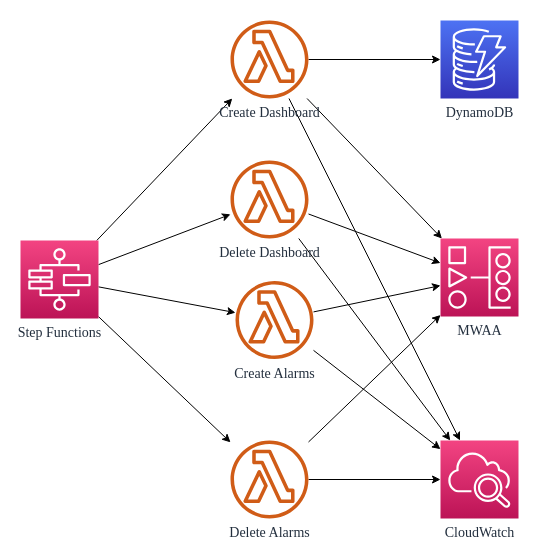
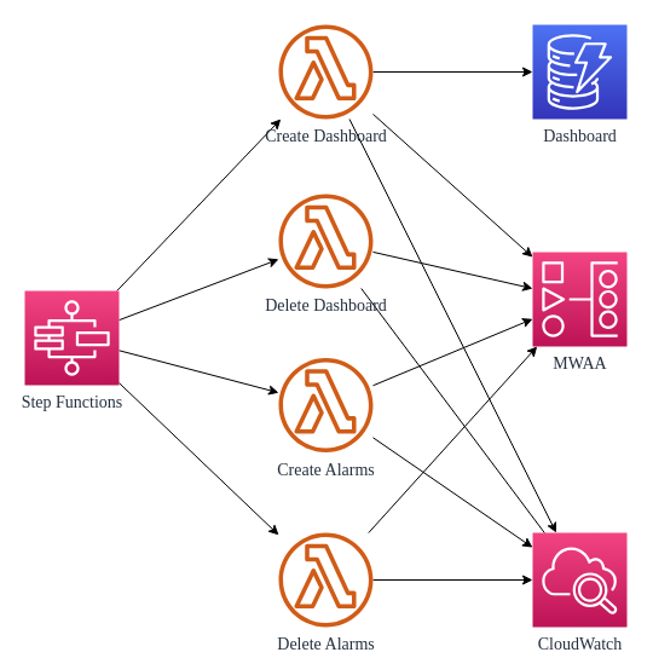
- <mxCell id="11" value="DynamoDB" style="points=[[0,0,0],[0.25,0,0],[0.5,0,0],[0.75,0,0],[1,0,0],[0,1,0],[0.25,1,0],[0.5,1,0],[0.75,1,0],[1,1,0],[0,0.25,0],[0,0.5,0],[0,0.75,0],[1,0.25,0],[1,0.5,0],[1,0.75,0]];outlineConnect=0;fontColor=#232F3E;gradientColor=#4D72F3;gradientDirection=north;fillColor=#3334B9;strokeColor=#ffffff;dashed=0;verticalLabelPosition=bottom;verticalAlign=top;align=center;html=1;fontSize=14;fontStyle=0;aspect=fixed;shape=mxgraph.aws4.resourceIcon;resIcon=mxgraph.aws4.dynamodb;fontFamily=Amazon Ember;" parent="1" vertex="1"><mxGeometry x="440" y="20" width="78" height="78" as="geometry" /></mxCell>
+ <mxCell id="11" value="Dashboard" style="points=[[0,0,0],[0.25,0,0],[0.5,0,0],[0.75,0,0],[1,0,0],[0,1,0],[0.25,1,0],[0.5,1,0],[0.75,1,0],[1,1,0],[0,0.25,0],[0,0.5,0],[0,0.75,0],[1,0.25,0],[1,0.5,0],[1,0.75,0]];outlineConnect=0;fontColor=#232F3E;gradientColor=#4D72F3;gradientDirection=north;fillColor=#3334B9;strokeColor=#ffffff;dashed=0;verticalLabelPosition=bottom;verticalAlign=top;align=center;html=1;fontSize=14;fontStyle=0;aspect=fixed;shape=mxgraph.aws4.resourceIcon;resIcon=mxgraph.aws4.dynamodb;fontFamily=Amazon Ember;" parent="1" vertex="1"><mxGeometry x="440" y="20" width="78" height="78" as="geometry" /></mxCell>
- <mxCell id="22" value="MWAA" style="points=[[0,0,0],[0.25,0,0],[0.5,0,0],[0.75,0,0],[1,0,0],[0,1,0],[0.25,1,0],[0.5,1,0],[0.75,1,0],[1,1,0],[0,0.25,0],[0,0.5,0],[0,0.75,0],[1,0.25,0],[1,0.5,0],[1,0.75,0]];outlineConnect=0;fontColor=#232F3E;gradientColor=#F34482;gradientDirection=north;fillColor=#BC1356;strokeColor=#ffffff;dashed=0;verticalLabelPosition=bottom;verticalAlign=top;align=center;html=1;fontSize=14;fontStyle=0;aspect=fixed;shape=mxgraph.aws4.resourceIcon;resIcon=mxgraph.aws4.managed_workflows_for_apache_airflow;fontFamily=Amazon Ember;" vertex="1" parent="1"><mxGeometry x="440" y="238" width="78" height="78" as="geometry" /></mxCell>
+ <mxCell id="22" value="MWAA" style="points=[[0,0,0],[0.25,0,0],[0.5,0,0],[0.75,0,0],[1,0,0],[0,1,0],[0.25,1,0],[0.5,1,0],[0.75,1,0],[1,1,0],[0,0.25,0],[0,0.5,0],[0,0.75,0],[1,0.25,0],[1,0.5,0],[1,0.75,0]];outlineConnect=0;fontColor=#232F3E;gradientColor=#F34482;gradientDirection=north;fillColor=#BC1356;strokeColor=#ffffff;dashed=0;verticalLabelPosition=bottom;verticalAlign=top;align=center;html=1;fontSize=14;fontStyle=0;aspect=fixed;shape=mxgraph.aws4.resourceIcon;resIcon=mxgraph.aws4.managed_workflows_for_apache_airflow;fontFamily=Amazon Ember;" vertex="1" parent="1"><mxGeometry x="440" y="208" width="78" height="78" as="geometry" /></mxCell>
- <mxCell id="18" value="Create Alarms" style="outlineConnect=0;fontColor=#232F3E;gradientColor=none;fillColor=#D05C17;strokeColor=none;dashed=0;verticalLabelPosition=bottom;verticalAlign=top;align=center;html=1;fontSize=14;fontStyle=0;aspect=fixed;pointerEvents=1;shape=mxgraph.aws4.lambda_function;fontFamily=Amazon Ember;" parent="1" vertex="1"><mxGeometry x="235" y="280.5" width="78" height="78" as="geometry" /></mxCell>
+ <mxCell id="18" value="Create Alarms" style="outlineConnect=0;fontColor=#232F3E;gradientColor=none;fillColor=#D05C17;strokeColor=none;dashed=0;verticalLabelPosition=bottom;verticalAlign=top;align=center;html=1;fontSize=14;fontStyle=0;aspect=fixed;pointerEvents=1;shape=mxgraph.aws4.lambda_function;fontFamily=Amazon Ember;" parent="1" vertex="1"><mxGeometry x="230" y="295.5" width="78" height="78" as="geometry" /></mxCell>
- <mxCell id="13" style="edgeStyle=none;rounded=0;orthogonalLoop=1;jettySize=auto;html=1;fontFamily=Amazon Ember;fontSize=14;" parent="1" source="15" target="12" edge="1"><mxGeometry relative="1" as="geometry" /></mxCell>
+ <mxCell id="13" style="edgeStyle=none;rounded=0;orthogonalLoop=1;jettySize=auto;html=1;fontFamily=Amazon Ember;fontSize=14;endArrow=none;" parent="1" source="15" target="12" edge="1"><mxGeometry relative="1" as="geometry" /></mxCell>
